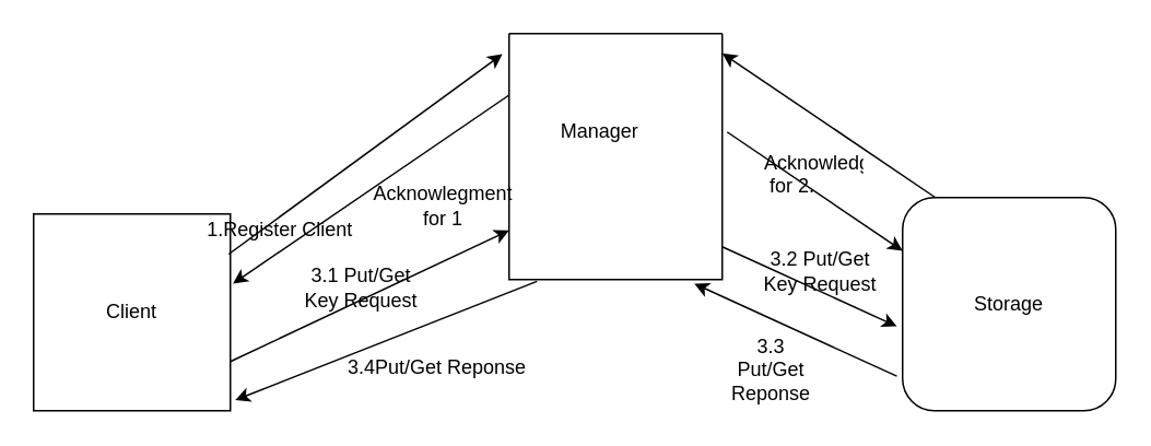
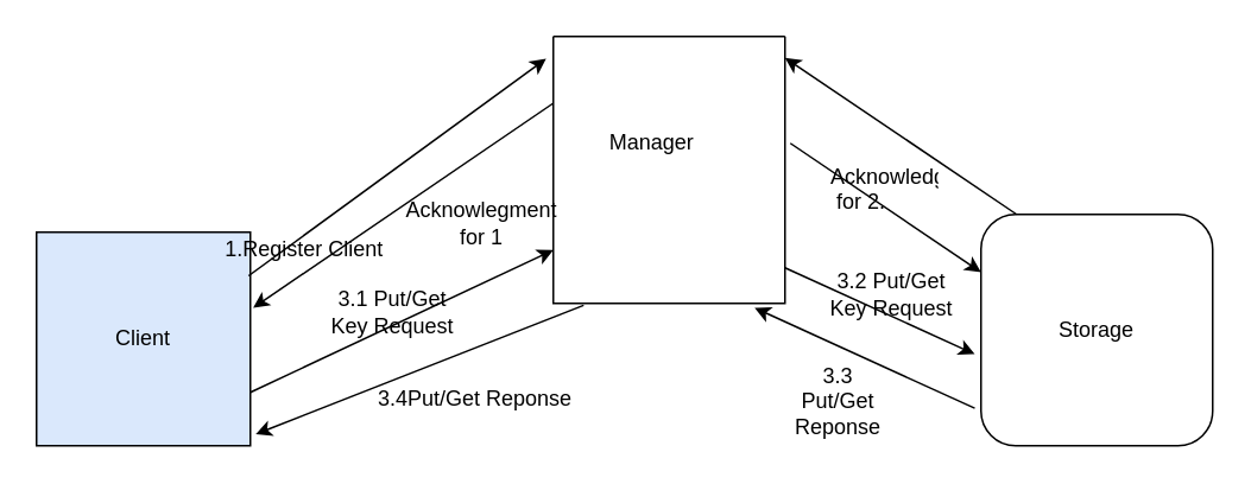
- <mxCell id="5" value="Client" style="whiteSpace=wrap;html=1;aspect=fixed;" vertex="1" parent="1"><mxGeometry x="20" y="130" width="120" height="120" as="geometry" /></mxCell>
+ <mxCell id="5" value="Client" style="whiteSpace=wrap;html=1;aspect=fixed;fillColor=#dae8fc;" vertex="1" parent="1"><mxGeometry x="20" y="130" width="120" height="120" as="geometry" /></mxCell>
